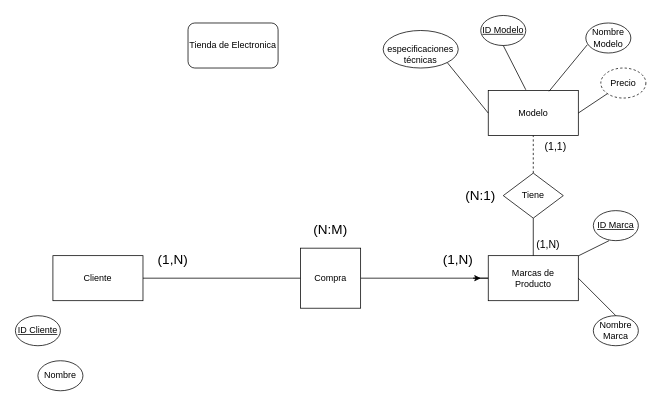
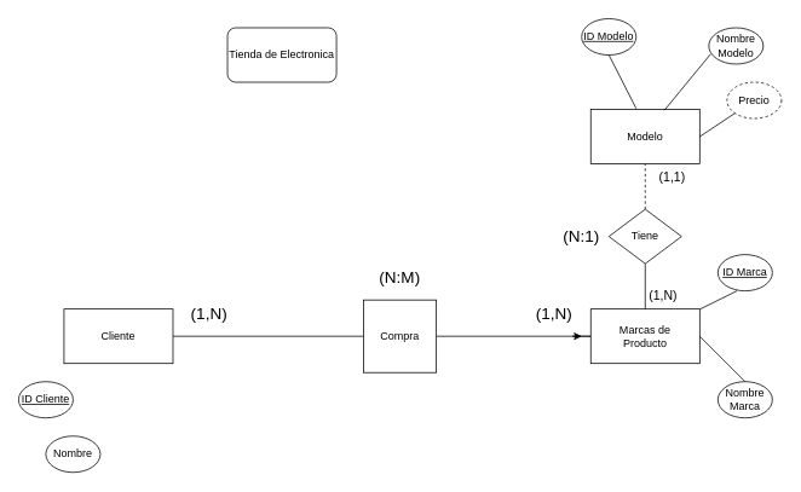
- <mxCell id="25" value="&lt;br&gt;especificaciones técnicas" style="ellipse;whiteSpace=wrap;html=1;" vertex="1" parent="1"><mxGeometry x="510" y="40" width="100" height="50" as="geometry" /></mxCell>
- <mxCell id="26" value="" style="endArrow=none;html=1;rounded=0;entryX=0;entryY=0.5;entryDx=0;entryDy=0;exitX=1;exitY=1;exitDx=0;exitDy=0;" edge="1" parent="1" source="25" target="3"><mxGeometry width="50" height="50" relative="1" as="geometry"><mxPoint x="580" y="430" as="sourcePoint" /><mxPoint x="630" y="380" as="targetPoint" /></mxGeometry></mxCell>
